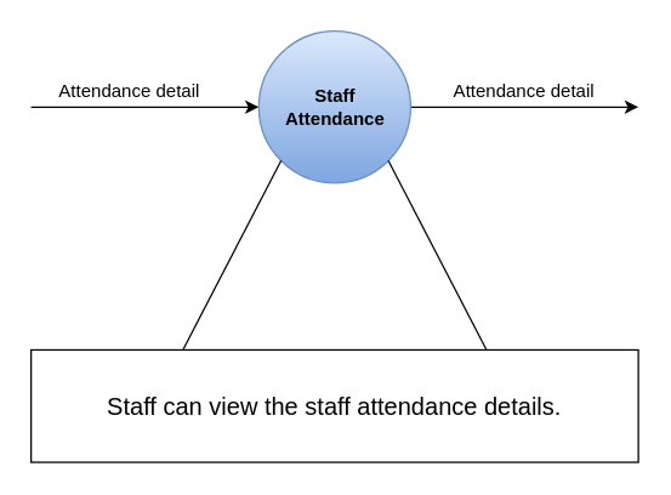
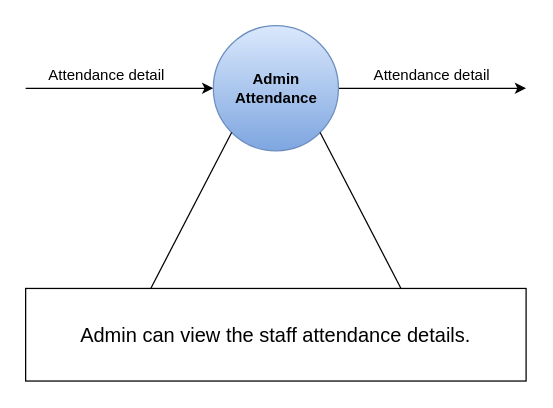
- <mxCell id="4" value="&lt;font color=&quot;#000000&quot;&gt;&lt;b&gt;Staff&lt;br&gt;Attendance&lt;br&gt;&lt;/b&gt;&lt;/font&gt;" style="shape=ellipse;html=1;dashed=0;whitespace=wrap;aspect=fixed;perimeter=ellipsePerimeter;fillColor=#dae8fc;gradientColor=#7ea6e0;strokeColor=#6c8ebf;" parent="1" vertex="1"><mxGeometry x="170" y="20" width="100" height="100" as="geometry" /></mxCell>
+ <mxCell id="4" value="&lt;font color=&quot;#000000&quot;&gt;&lt;b&gt;Admin&lt;br&gt;Attendance&lt;br&gt;&lt;/b&gt;&lt;/font&gt;" style="shape=ellipse;html=1;dashed=0;whitespace=wrap;aspect=fixed;perimeter=ellipsePerimeter;fillColor=#dae8fc;gradientColor=#7ea6e0;strokeColor=#6c8ebf;" parent="1" vertex="1"><mxGeometry x="170" y="20" width="100" height="100" as="geometry" /></mxCell>
- <mxCell id="5" value="&lt;div&gt;&lt;font style=&quot;font-size: 16px;&quot; color=&quot;#000000&quot;&gt;Staff can view the staff attendance details.&lt;/font&gt;&lt;/div&gt;" style="rounded=0;whiteSpace=wrap;html=1;fillColor=none;strokeColor=#000000;" parent="1" vertex="1"><mxGeometry x="20" y="230" width="400" height="74" as="geometry" /></mxCell>
+ <mxCell id="5" value="&lt;div&gt;&lt;font style=&quot;font-size: 16px;&quot; color=&quot;#000000&quot;&gt;Admin can view the staff attendance details.&lt;/font&gt;&lt;/div&gt;" style="rounded=0;whiteSpace=wrap;html=1;fillColor=none;strokeColor=#000000;" parent="1" vertex="1"><mxGeometry x="20" y="230" width="400" height="74" as="geometry" /></mxCell>
